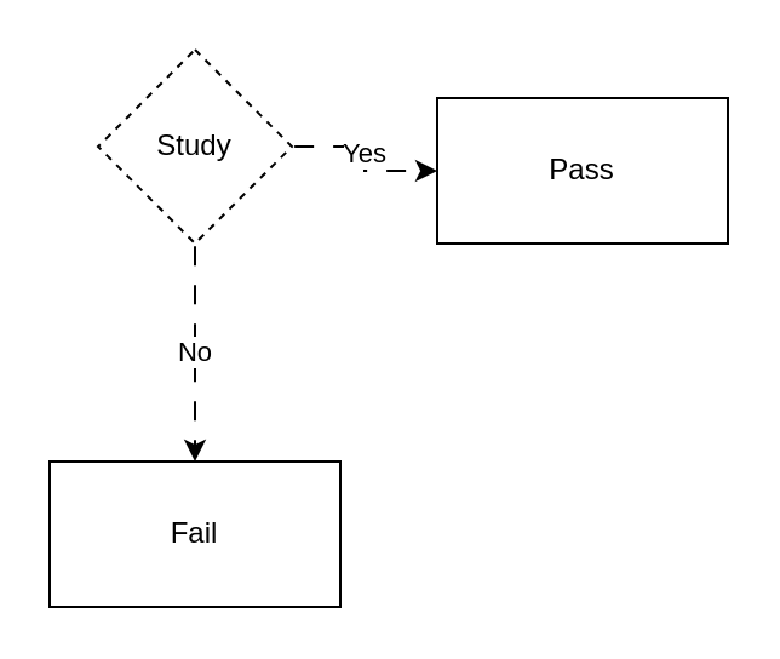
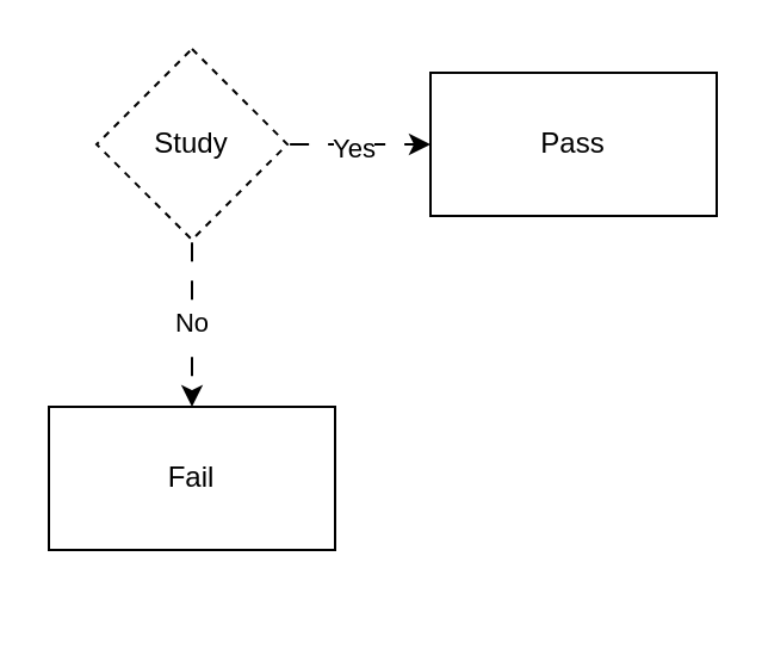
- <mxCell id="7" value="Pass" style="whiteSpace=wrap;html=1;rounded=0;" vertex="1" parent="1"><mxGeometry x="180" y="40" width="120" height="60" as="geometry" /></mxCell>
+ <mxCell id="7" value="Pass" style="whiteSpace=wrap;html=1;rounded=0;" vertex="1" parent="1"><mxGeometry x="180" y="30" width="120" height="60" as="geometry" /></mxCell>
- <mxCell id="8" value="Fail" style="whiteSpace=wrap;html=1;rounded=0;" vertex="1" parent="1"><mxGeometry x="20" y="190" width="120" height="60" as="geometry" /></mxCell>
+ <mxCell id="8" value="Fail" style="whiteSpace=wrap;html=1;rounded=0;" vertex="1" parent="1"><mxGeometry x="20" y="170" width="120" height="60" as="geometry" /></mxCell>
